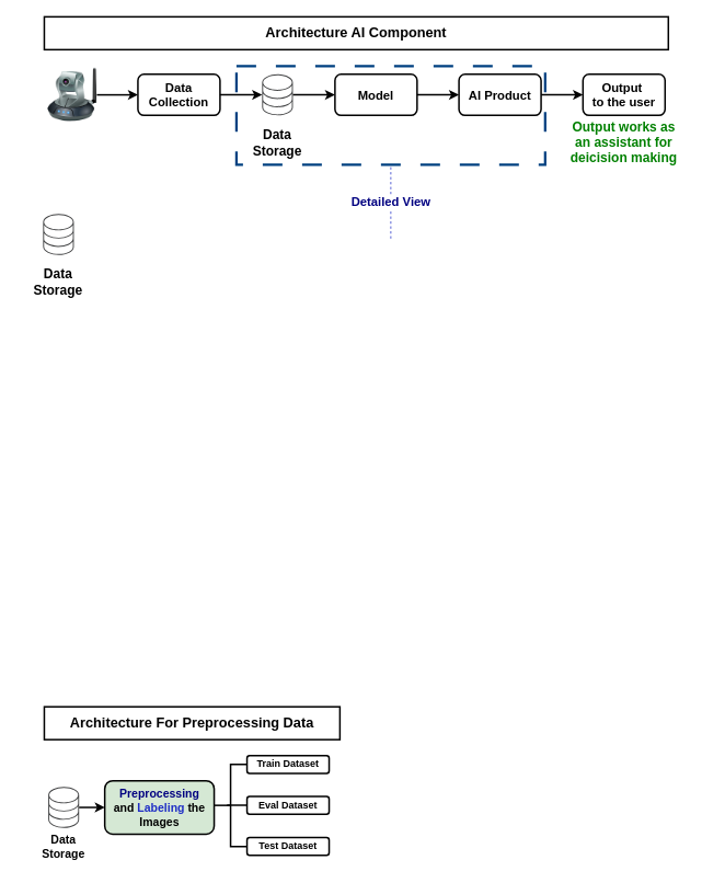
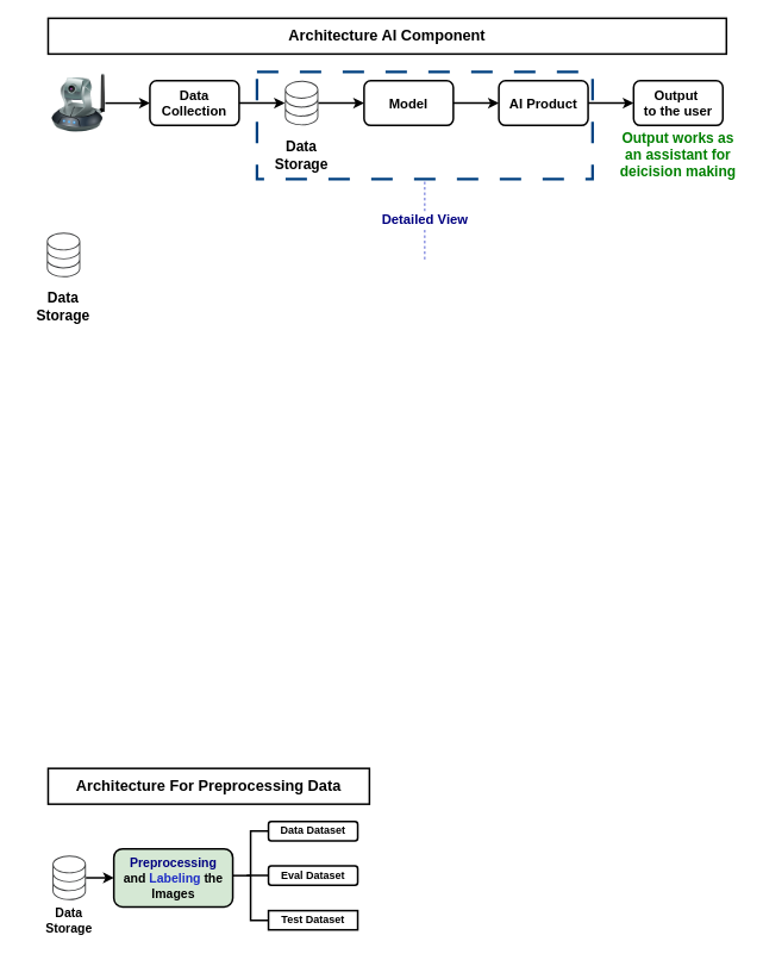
- <mxCell id="25" value="Train Dataset" style="rounded=1;whiteSpace=wrap;html=1;strokeWidth=2;fontSize=12;fontStyle=1" vertex="1" parent="1"><mxGeometry x="299.87" y="919.5" width="100" height="21.5" as="geometry" /></mxCell>
+ <mxCell id="25" value="Data Dataset" style="rounded=1;whiteSpace=wrap;html=1;strokeWidth=2;fontSize=12;fontStyle=1" vertex="1" parent="1"><mxGeometry x="299.87" y="919.5" width="100" height="21.5" as="geometry" /></mxCell>
- <mxCell id="27" value="Test Dataset" style="rounded=1;whiteSpace=wrap;html=1;strokeWidth=2;fontSize=12;fontStyle=1" vertex="1" parent="1"><mxGeometry x="299.87" y="1019.25" width="100" height="21.5" as="geometry" /></mxCell>
+ <mxCell id="27" value="Test Dataset" style="whiteSpace=wrap;html=1;strokeWidth=2;fontSize=12;fontStyle=1;rounded=0;" vertex="1" parent="1"><mxGeometry x="299.87" y="1019.25" width="100" height="21.5" as="geometry" /></mxCell>
